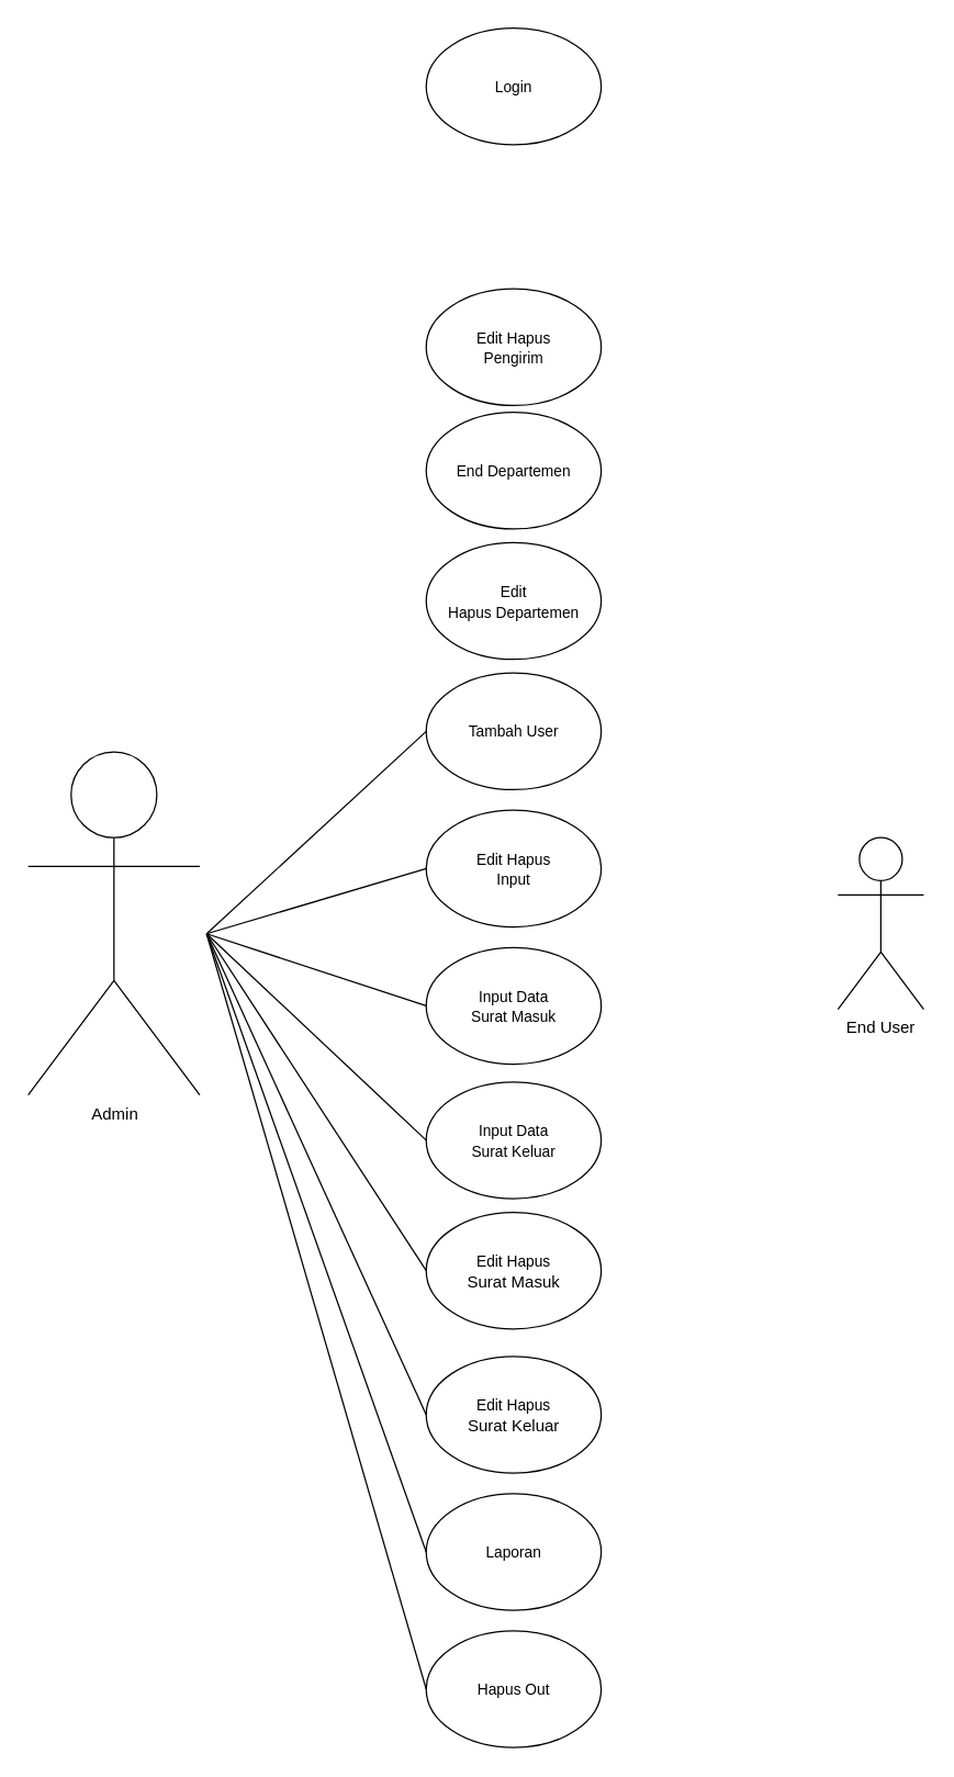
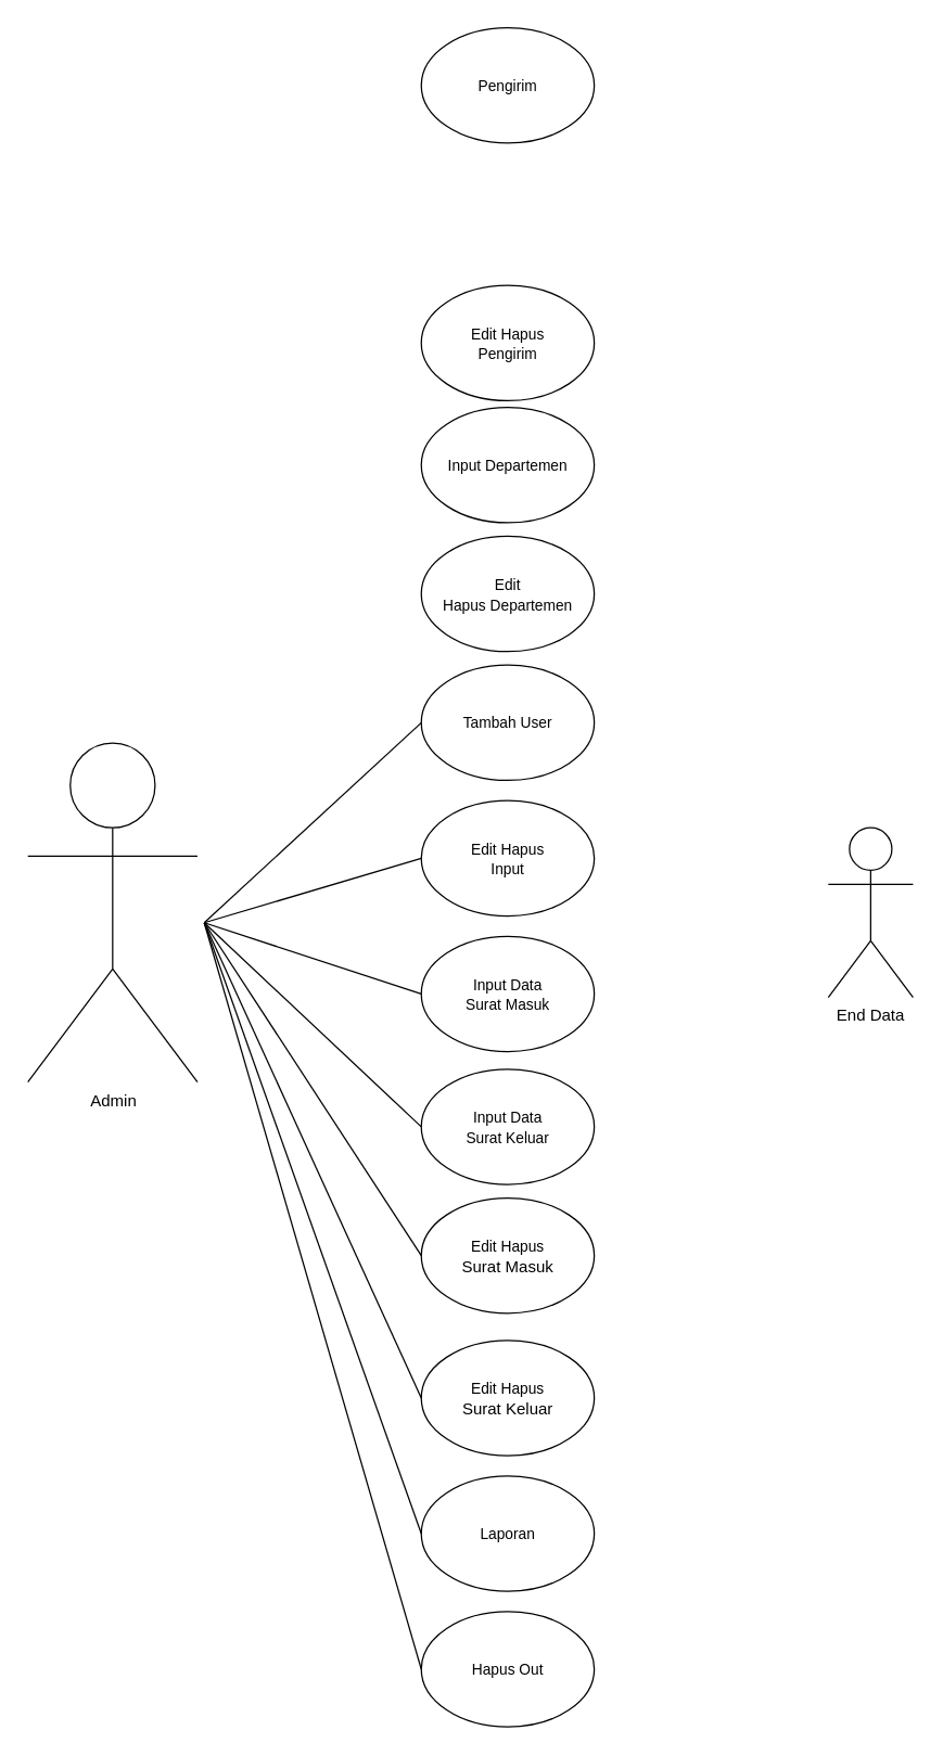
- <mxCell id="16" value="&lt;span style=&quot;font-size: 11px;&quot;&gt;Login&lt;/span&gt;" style="ellipse;whiteSpace=wrap;html=1;" vertex="1" parent="1"><mxGeometry x="310" y="20" width="127.5" height="85" as="geometry" /></mxCell>
+ <mxCell id="16" value="&lt;span style=&quot;font-size: 11px;&quot;&gt;Pengirim&lt;/span&gt;" style="ellipse;whiteSpace=wrap;html=1;" vertex="1" parent="1"><mxGeometry x="310" y="20" width="127.5" height="85" as="geometry" /></mxCell>
- <mxCell id="18" value="&lt;span style=&quot;font-size: 11px;&quot;&gt;End Departemen&lt;/span&gt;" style="ellipse;whiteSpace=wrap;html=1;" vertex="1" parent="1"><mxGeometry x="310" y="300" width="127.5" height="85" as="geometry" /></mxCell>
+ <mxCell id="18" value="&lt;span style=&quot;font-size: 11px;&quot;&gt;Input Departemen&lt;/span&gt;" style="ellipse;whiteSpace=wrap;html=1;" vertex="1" parent="1"><mxGeometry x="310" y="300" width="127.5" height="85" as="geometry" /></mxCell>
- <mxCell id="15" value="End User" style="shape=umlActor;verticalLabelPosition=bottom;verticalAlign=top;html=1;outlineConnect=0;" vertex="1" parent="1"><mxGeometry x="610" y="610" width="62.5" height="125" as="geometry" /></mxCell>
+ <mxCell id="15" value="End Data" style="shape=umlActor;verticalLabelPosition=bottom;verticalAlign=top;html=1;outlineConnect=0;" vertex="1" parent="1"><mxGeometry x="610" y="610" width="62.5" height="125" as="geometry" /></mxCell>
